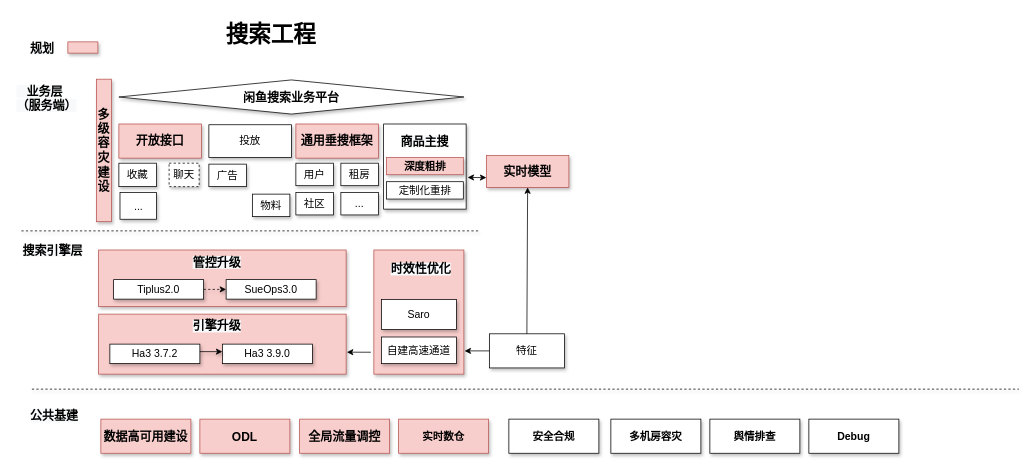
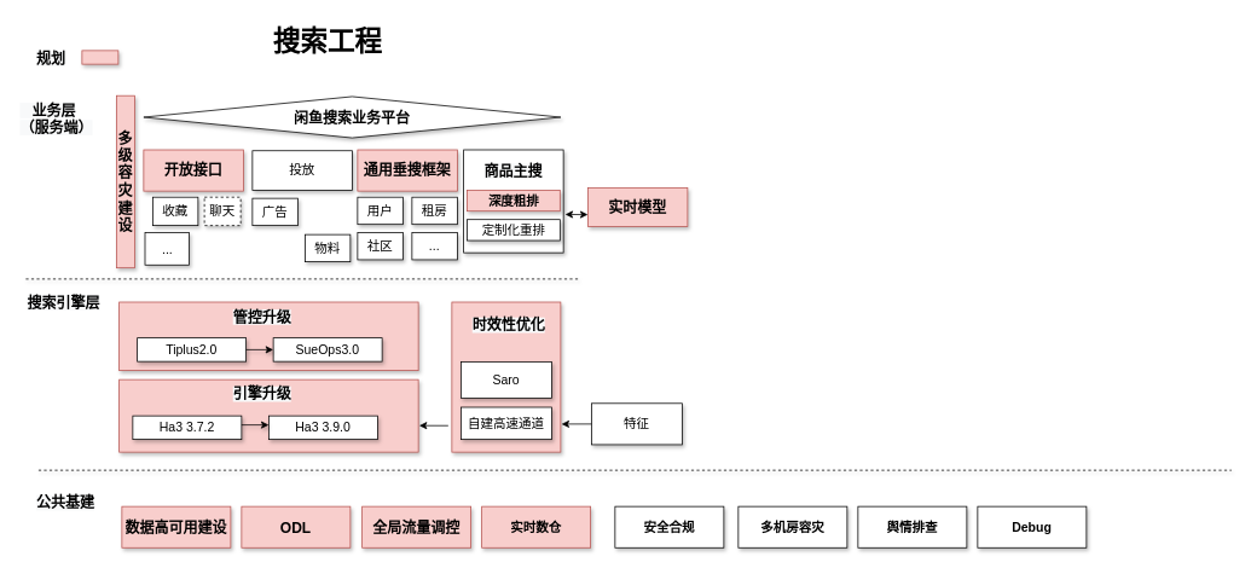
- <mxCell id="23" value="收藏" style="rounded=0;whiteSpace=wrap;html=1;fontSize=14;shadow=1;" vertex="1" parent="1"><mxGeometry x="158" y="216.75" width="50" height="31.25" as="geometry" /></mxCell>
+ <mxCell id="23" value="收藏" style="rounded=0;whiteSpace=wrap;html=1;fontSize=14;shadow=1;" vertex="1" parent="1"><mxGeometry x="168" y="216.75" width="50" height="31.25" as="geometry" /></mxCell>
- <mxCell id="38" value="" style="endArrow=classic;html=1;rounded=0;exitX=0.5;exitY=0;exitDx=0;exitDy=0;entryX=0.5;entryY=1;entryDx=0;entryDy=0;fontSize=14;shadow=0;sketch=0;" edge="1" parent="1" source="37" target="2"><mxGeometry width="50" height="50" relative="1" as="geometry"><mxPoint x="548" y="418" as="sourcePoint" /><mxPoint x="703" y="258" as="targetPoint" /></mxGeometry></mxCell>
- <mxCell id="11" value="" style="endArrow=classic;html=1;rounded=0;entryX=0;entryY=0.5;entryDx=0;entryDy=0;exitX=1;exitY=0.5;exitDx=0;exitDy=0;fontSize=14;shadow=1;dashed=1;" edge="1" parent="1" source="5" target="4"><mxGeometry width="50" height="50" relative="1" as="geometry"><mxPoint x="230" y="488" as="sourcePoint" /><mxPoint x="280" y="438" as="targetPoint" /></mxGeometry></mxCell>
+ <mxCell id="11" value="" style="endArrow=classic;html=1;rounded=0;entryX=0;entryY=0.5;entryDx=0;entryDy=0;exitX=1;exitY=0.5;exitDx=0;exitDy=0;fontSize=14;shadow=1;" edge="1" parent="1" source="5" target="4"><mxGeometry width="50" height="50" relative="1" as="geometry"><mxPoint x="230" y="488" as="sourcePoint" /><mxPoint x="280" y="438" as="targetPoint" /></mxGeometry></mxCell>
